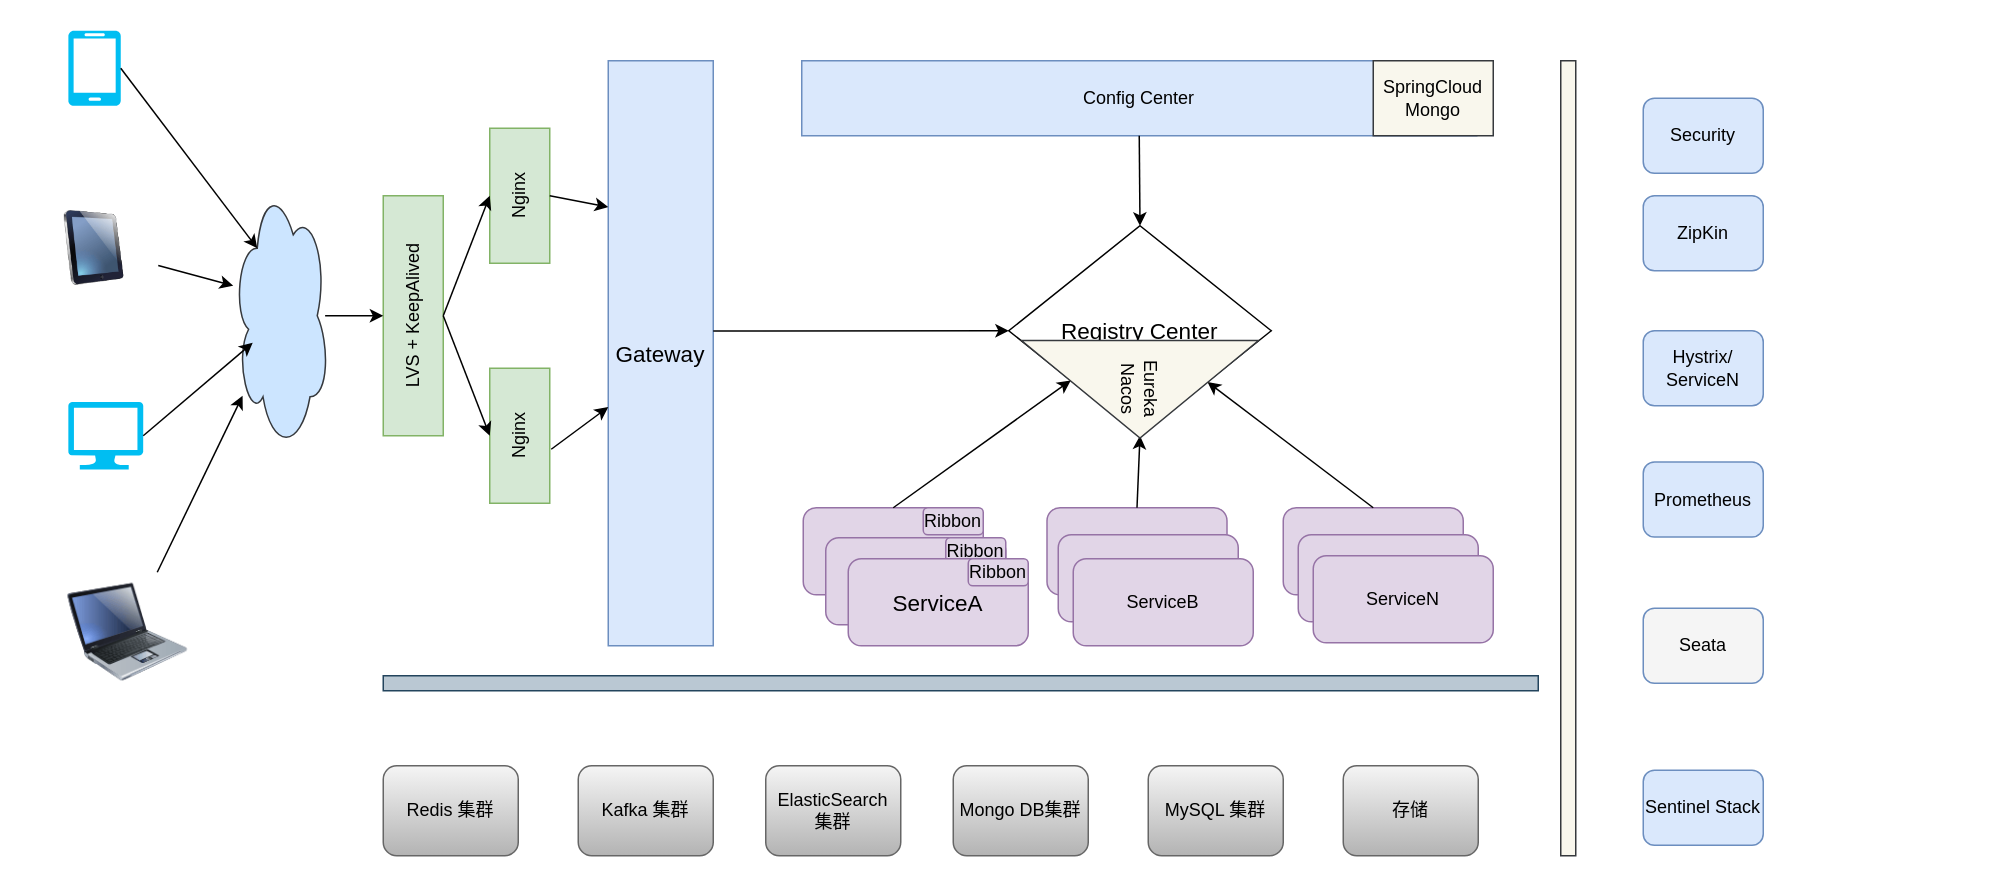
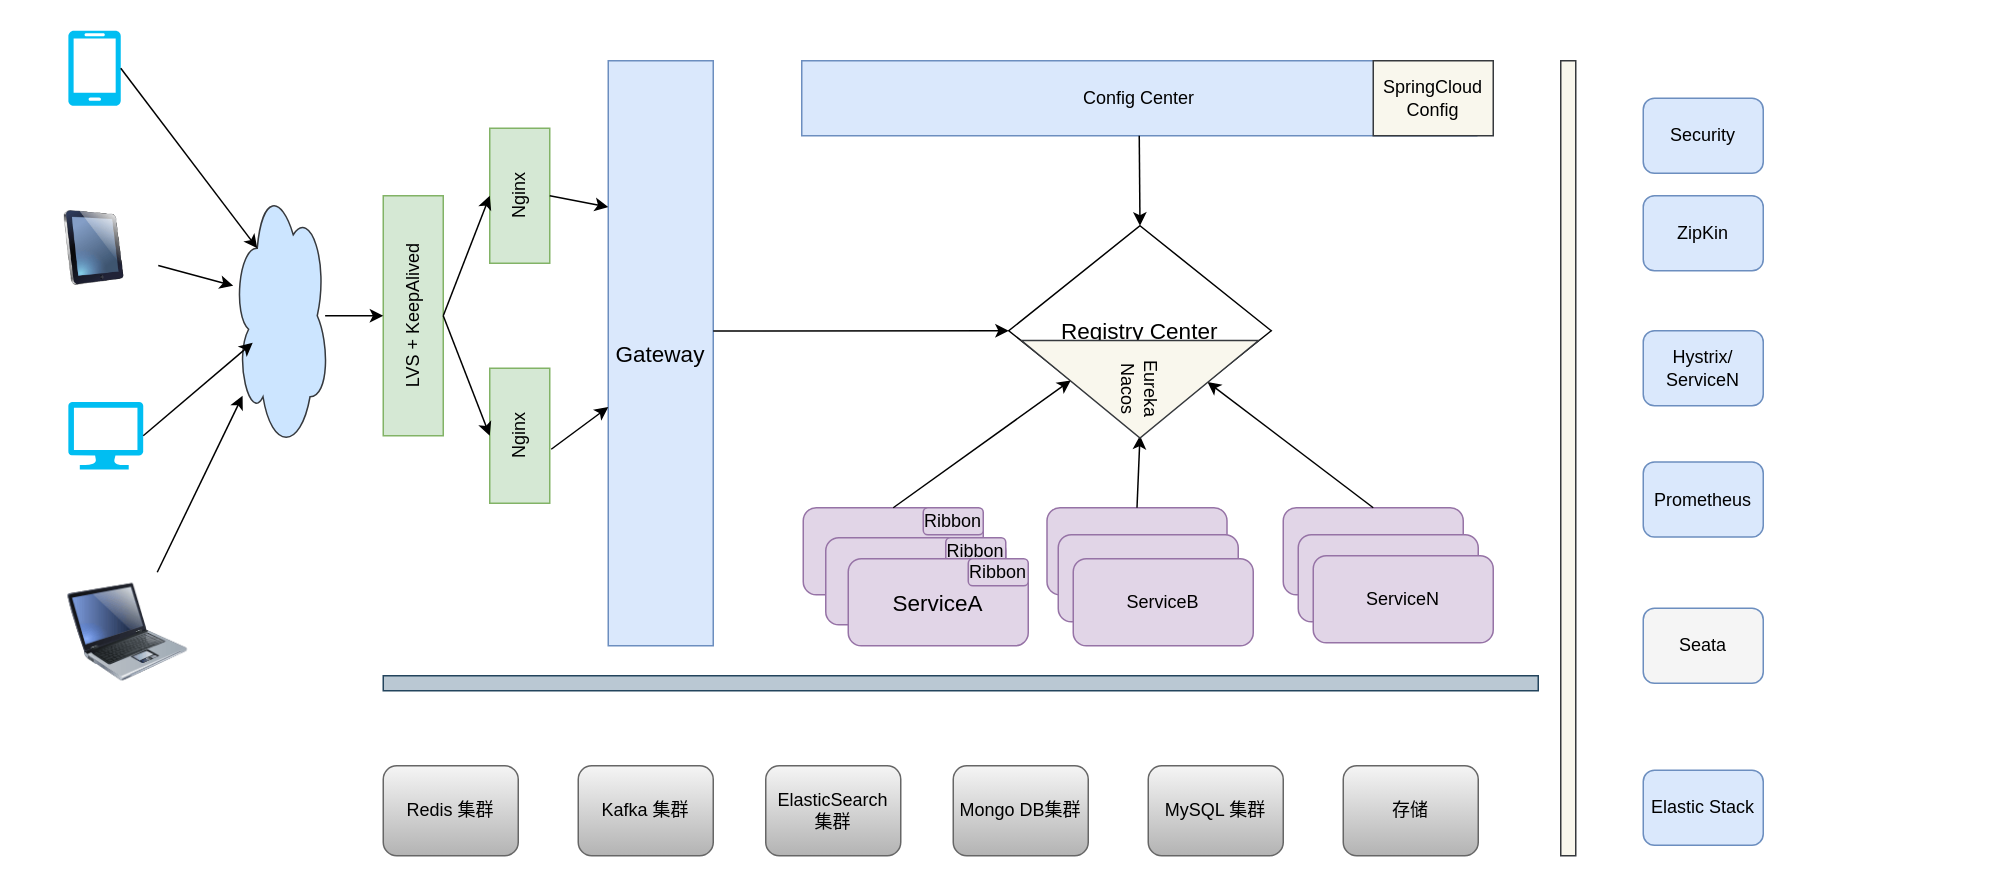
- <mxCell id="19" value="&lt;div&gt;SpringCloud Mongo&lt;/div&gt;" style="rounded=0;whiteSpace=wrap;html=1;fillColor=#f9f7ed;strokeColor=#36393d;" parent="1" vertex="1"><mxGeometry x="915" y="40" width="80" height="50" as="geometry" /></mxCell>
+ <mxCell id="19" value="&lt;div&gt;SpringCloud Config&lt;/div&gt;" style="rounded=0;whiteSpace=wrap;html=1;fillColor=#f9f7ed;strokeColor=#36393d;" parent="1" vertex="1"><mxGeometry x="915" y="40" width="80" height="50" as="geometry" /></mxCell>
- <mxCell id="53" value="Sentinel Stack" style="rounded=1;whiteSpace=wrap;html=1;fillColor=#dae8fc;strokeColor=#6c8ebf;" parent="1" vertex="1"><mxGeometry x="1095" y="513" width="80" height="50" as="geometry" /></mxCell>
+ <mxCell id="53" value="Elastic Stack" style="rounded=1;whiteSpace=wrap;html=1;fillColor=#dae8fc;strokeColor=#6c8ebf;" parent="1" vertex="1"><mxGeometry x="1095" y="513" width="80" height="50" as="geometry" /></mxCell>
